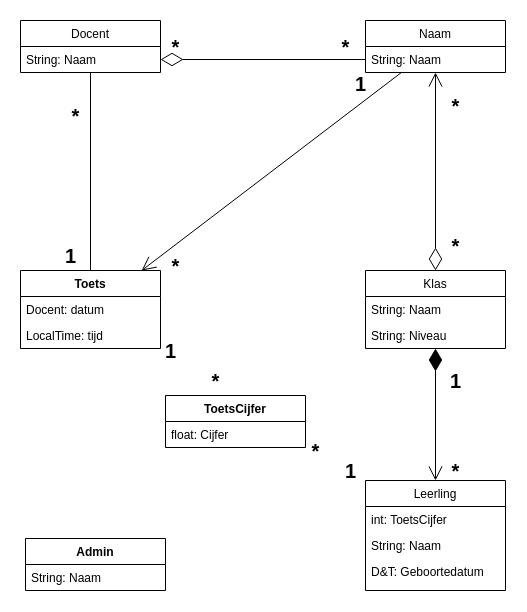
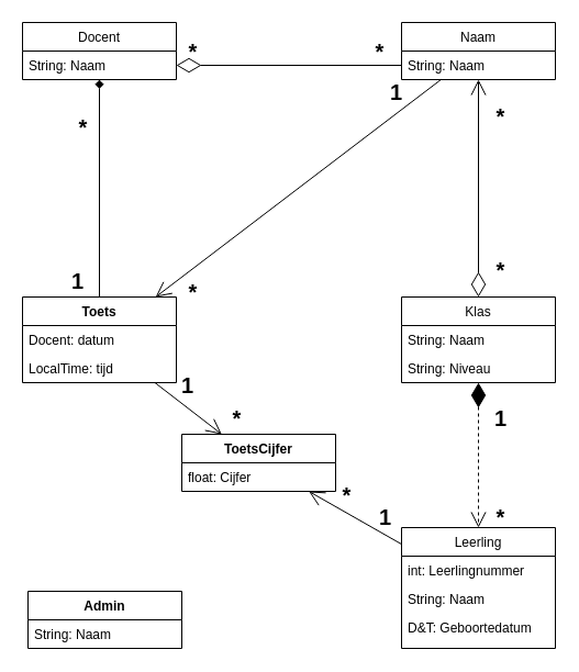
- <mxCell id="29" value="" style="endArrow=none;html=1;" edge="1" parent="1" source="38" target="34"><mxGeometry width="50" height="50" relative="1" as="geometry"><mxPoint x="85" y="260" as="sourcePoint" /><mxPoint x="545" y="230" as="targetPoint" /></mxGeometry></mxCell>
+ <mxCell id="29" value="" style="endArrow=diamond;html=1;" edge="1" parent="1" source="38" target="34"><mxGeometry width="50" height="50" relative="1" as="geometry"><mxPoint x="85" y="260" as="sourcePoint" /><mxPoint x="545" y="230" as="targetPoint" /></mxGeometry></mxCell>
+ <mxCell id="21" value="" style="endArrow=none;html=1;endFill=0;startArrow=open;startFill=0;endSize=12;startSize=12;" parent="1" source="36" target="38" edge="1"><mxGeometry width="50" height="50" relative="1" as="geometry"><mxPoint x="-175" y="450" as="sourcePoint" /><mxPoint x="-125" y="400" as="targetPoint" /></mxGeometry></mxCell>
- <mxCell id="5" value="" style="endArrow=open;endFill=1;endSize=12;html=1;startArrow=diamondThin;startFill=1;sourcePerimeterSpacing=0;startSize=20;" parent="1" source="17" target="6" edge="1"><mxGeometry width="160" relative="1" as="geometry"><mxPoint x="505" y="400" as="sourcePoint" /><mxPoint x="665" y="400" as="targetPoint" /></mxGeometry></mxCell>
+ <mxCell id="5" value="" style="endArrow=open;endFill=1;endSize=12;html=1;startArrow=diamondThin;startFill=1;sourcePerimeterSpacing=0;startSize=20;dashed=1;" parent="1" source="17" target="6" edge="1"><mxGeometry width="160" relative="1" as="geometry"><mxPoint x="505" y="400" as="sourcePoint" /><mxPoint x="665" y="400" as="targetPoint" /></mxGeometry></mxCell>
+ <mxCell id="20" value="" style="endArrow=open;html=1;endFill=0;startSize=20;endSize=12;" parent="1" source="6" target="36" edge="1"><mxGeometry width="50" height="50" relative="1" as="geometry"><mxPoint x="375" y="300" as="sourcePoint" /><mxPoint x="205" y="630" as="targetPoint" /></mxGeometry></mxCell>
- <mxCell id="7" value="int: ToetsCijfer" style="text;strokeColor=none;fillColor=none;align=left;verticalAlign=top;spacingLeft=4;spacingRight=4;overflow=hidden;rotatable=0;points=[[0,0.5],[1,0.5]];portConstraint=eastwest;" parent="6" vertex="1"><mxGeometry y="26" width="140" height="26" as="geometry" /></mxCell>
+ <mxCell id="7" value="int: Leerlingnummer" style="text;strokeColor=none;fillColor=none;align=left;verticalAlign=top;spacingLeft=4;spacingRight=4;overflow=hidden;rotatable=0;points=[[0,0.5],[1,0.5]];portConstraint=eastwest;" parent="6" vertex="1"><mxGeometry y="26" width="140" height="26" as="geometry" /></mxCell>
